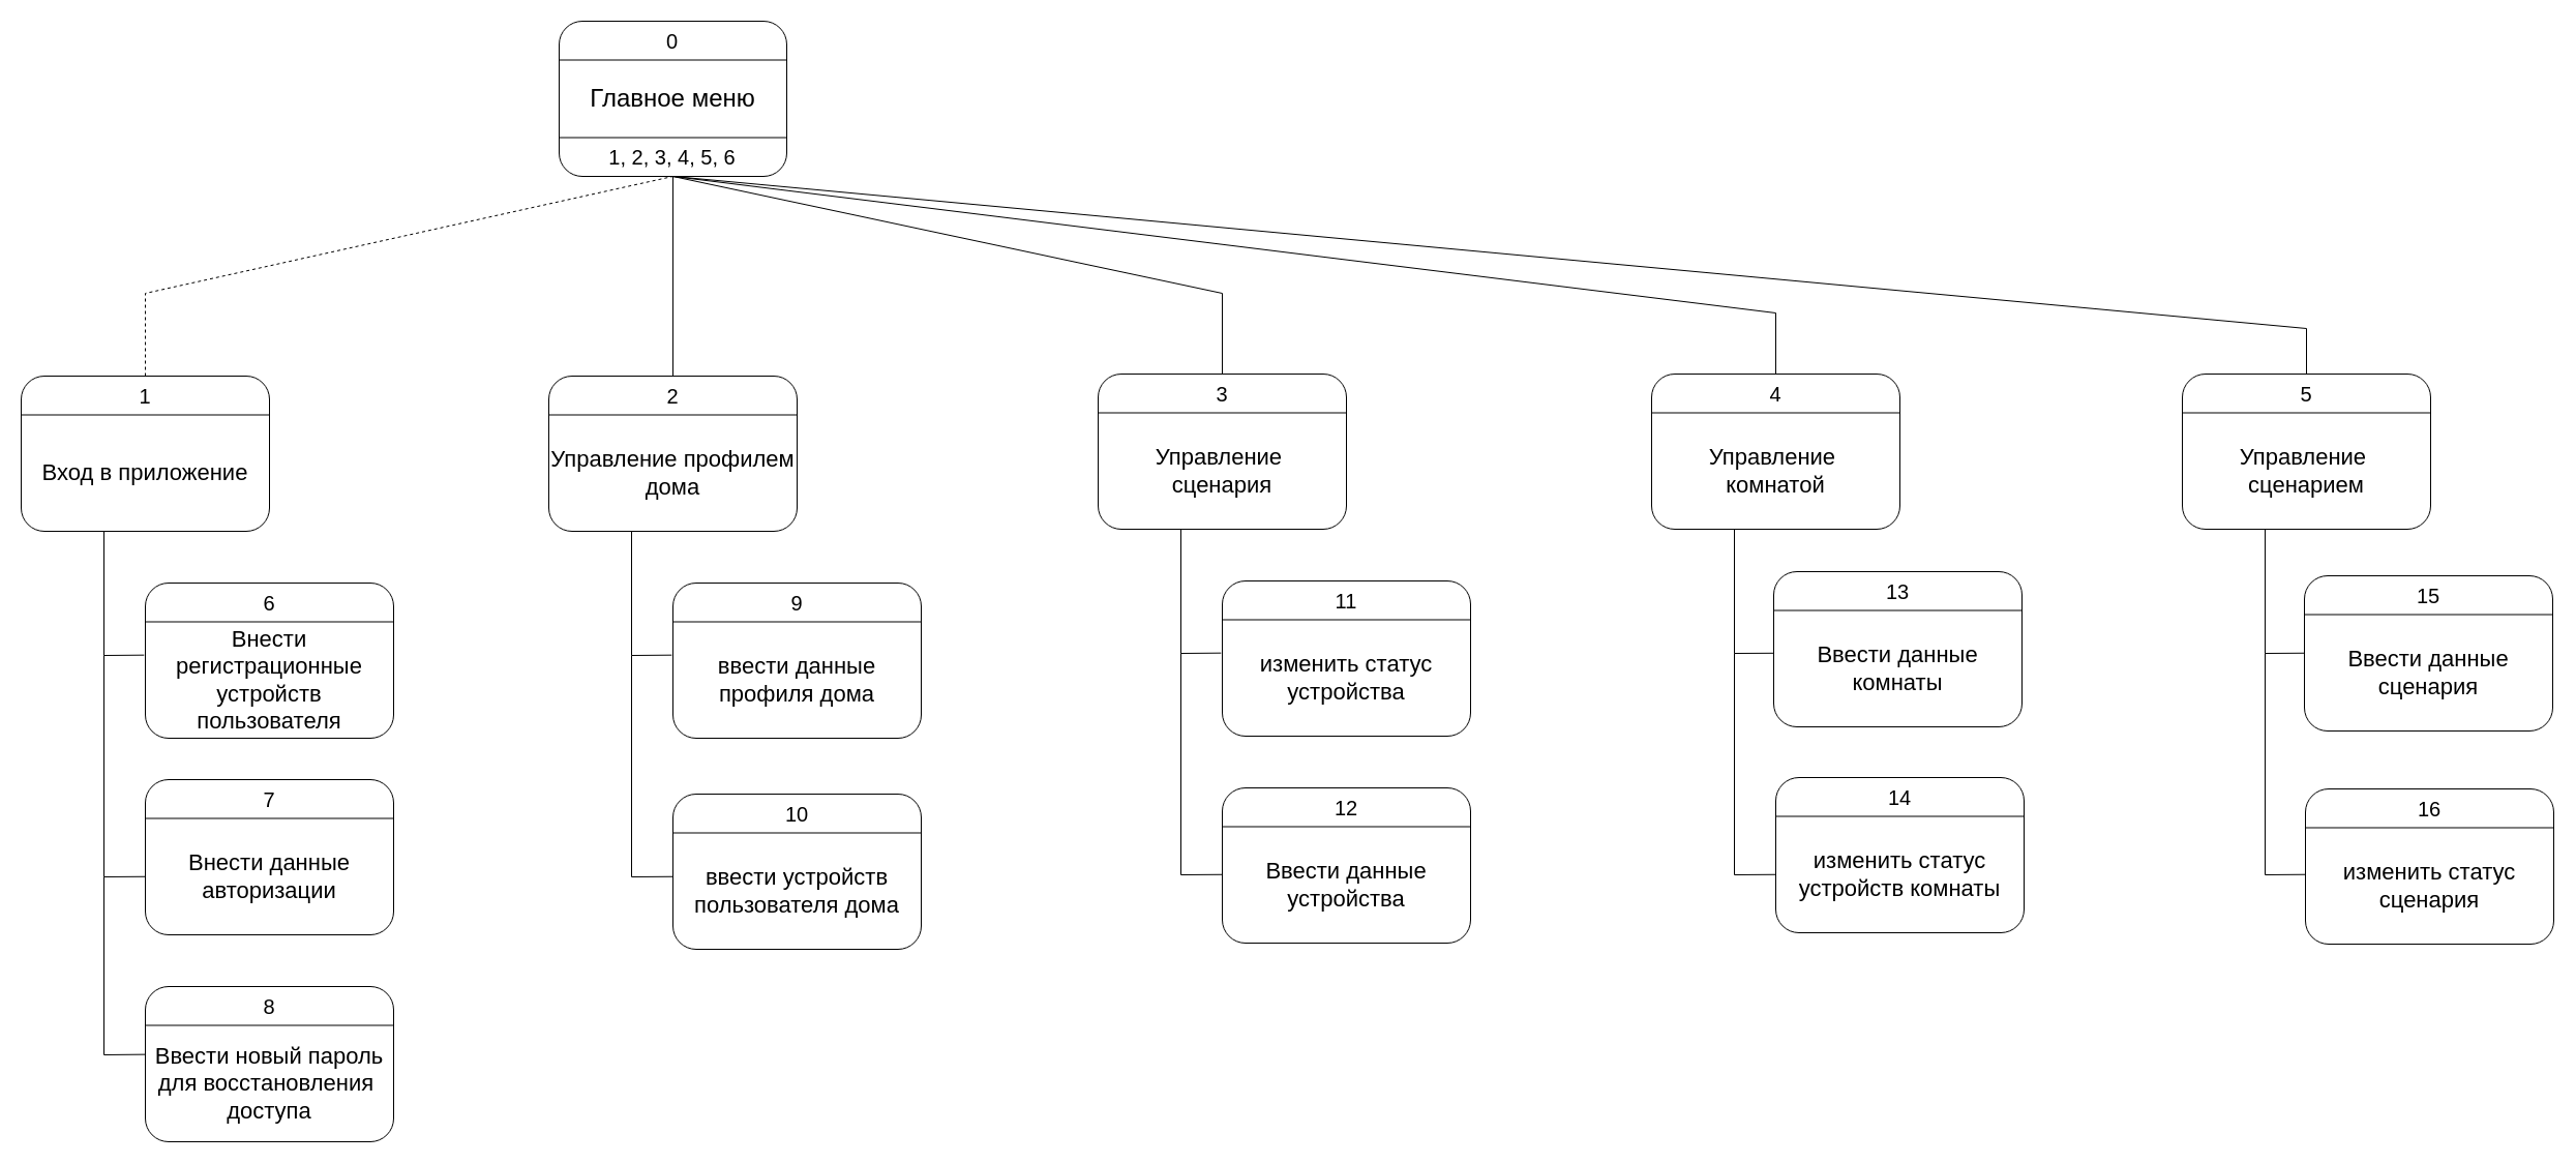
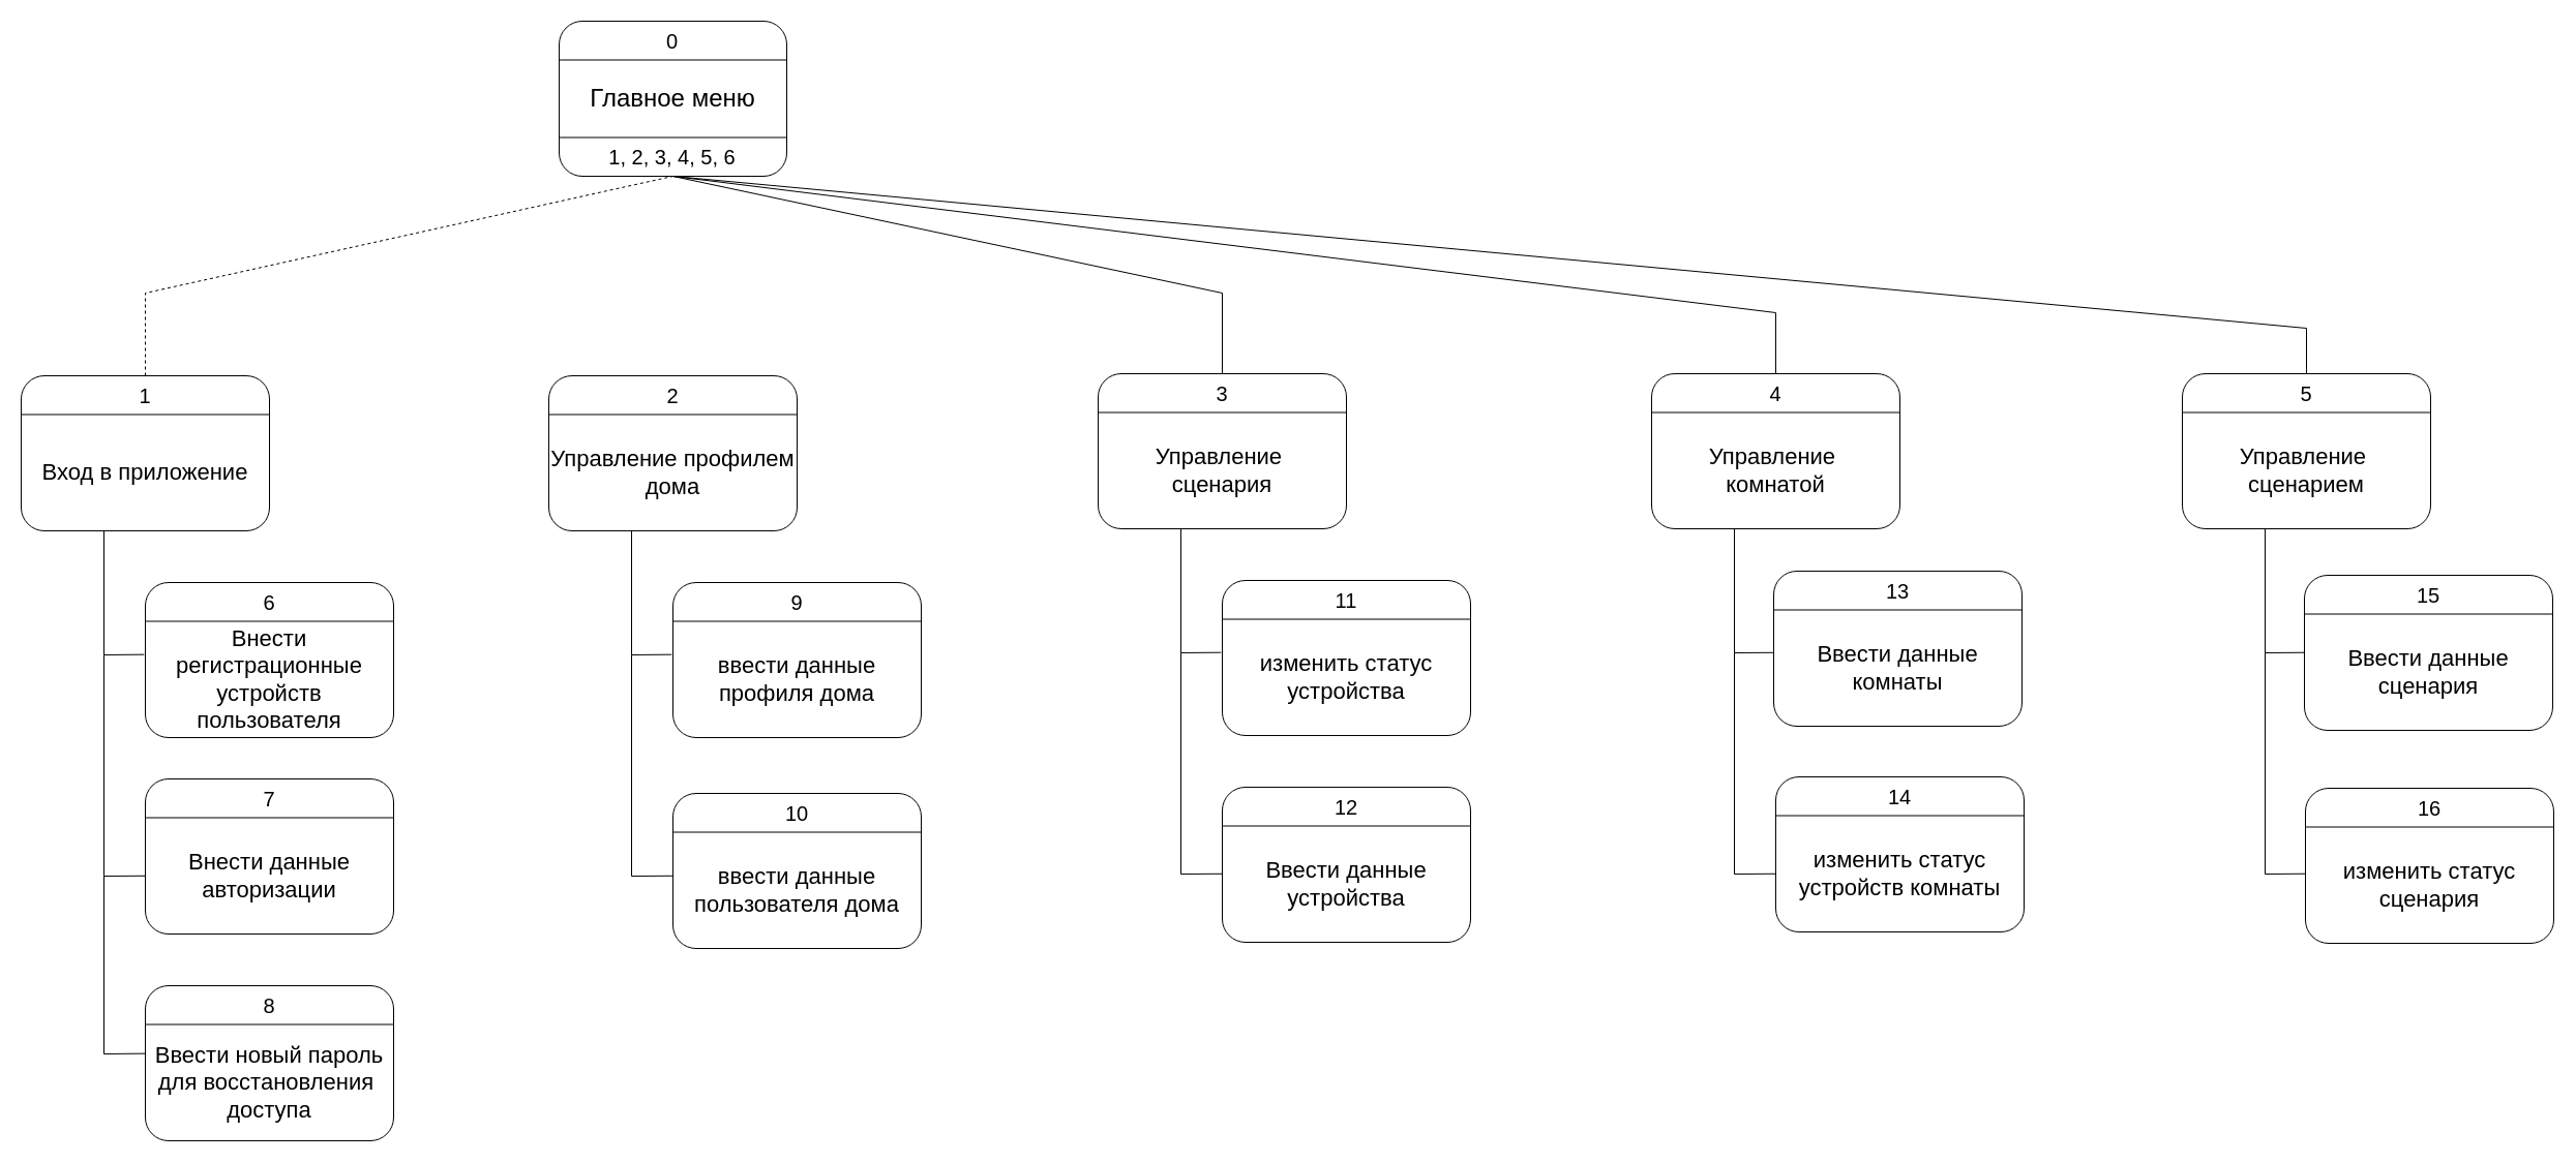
- <mxCell id="56" value="" style="endArrow=none;html=1;rounded=0;fontSize=22;entryX=0.5;entryY=1;entryDx=0;entryDy=0;exitX=0.5;exitY=0;exitDx=0;exitDy=0;" parent="1" source="30" target="8" edge="1"><mxGeometry width="50" height="50" relative="1" as="geometry"><mxPoint x="614" y="258" as="sourcePoint" /><mxPoint x="664" y="208" as="targetPoint" /></mxGeometry></mxCell>
- <mxCell id="100" value="ввести устройств пользователя дома" style="text;html=1;strokeColor=none;fillColor=none;align=center;verticalAlign=middle;whiteSpace=wrap;rounded=0;strokeWidth=1;fontSize=22;" parent="98" vertex="1"><mxGeometry y="37.5" width="240.0" height="112.5" as="geometry" /></mxCell>
+ <mxCell id="100" value="ввести данные пользователя дома" style="text;html=1;strokeColor=none;fillColor=none;align=center;verticalAlign=middle;whiteSpace=wrap;rounded=0;strokeWidth=1;fontSize=22;" parent="98" vertex="1"><mxGeometry y="37.5" width="240.0" height="112.5" as="geometry" /></mxCell>
